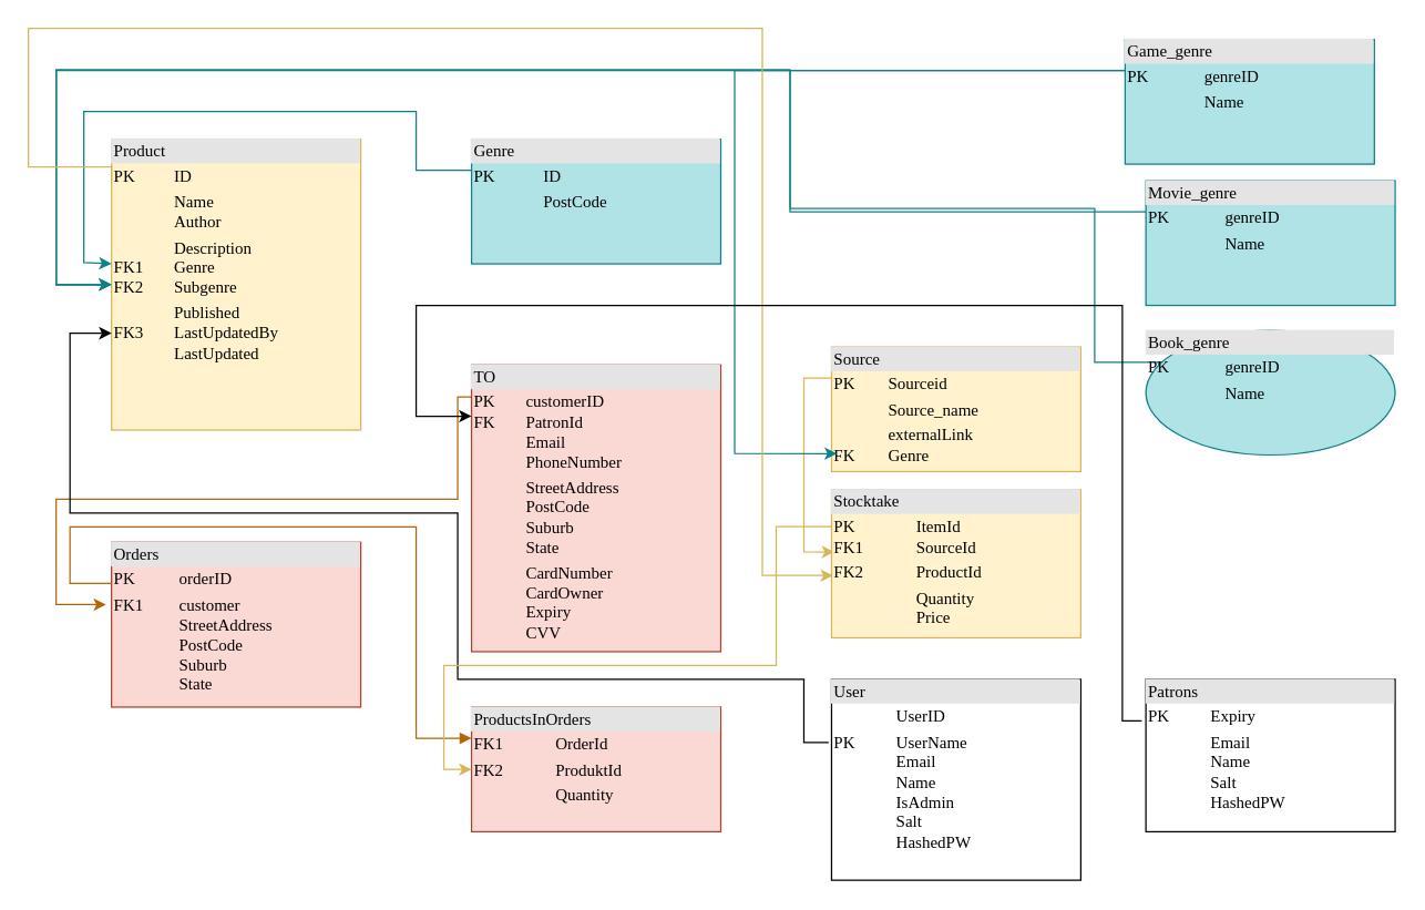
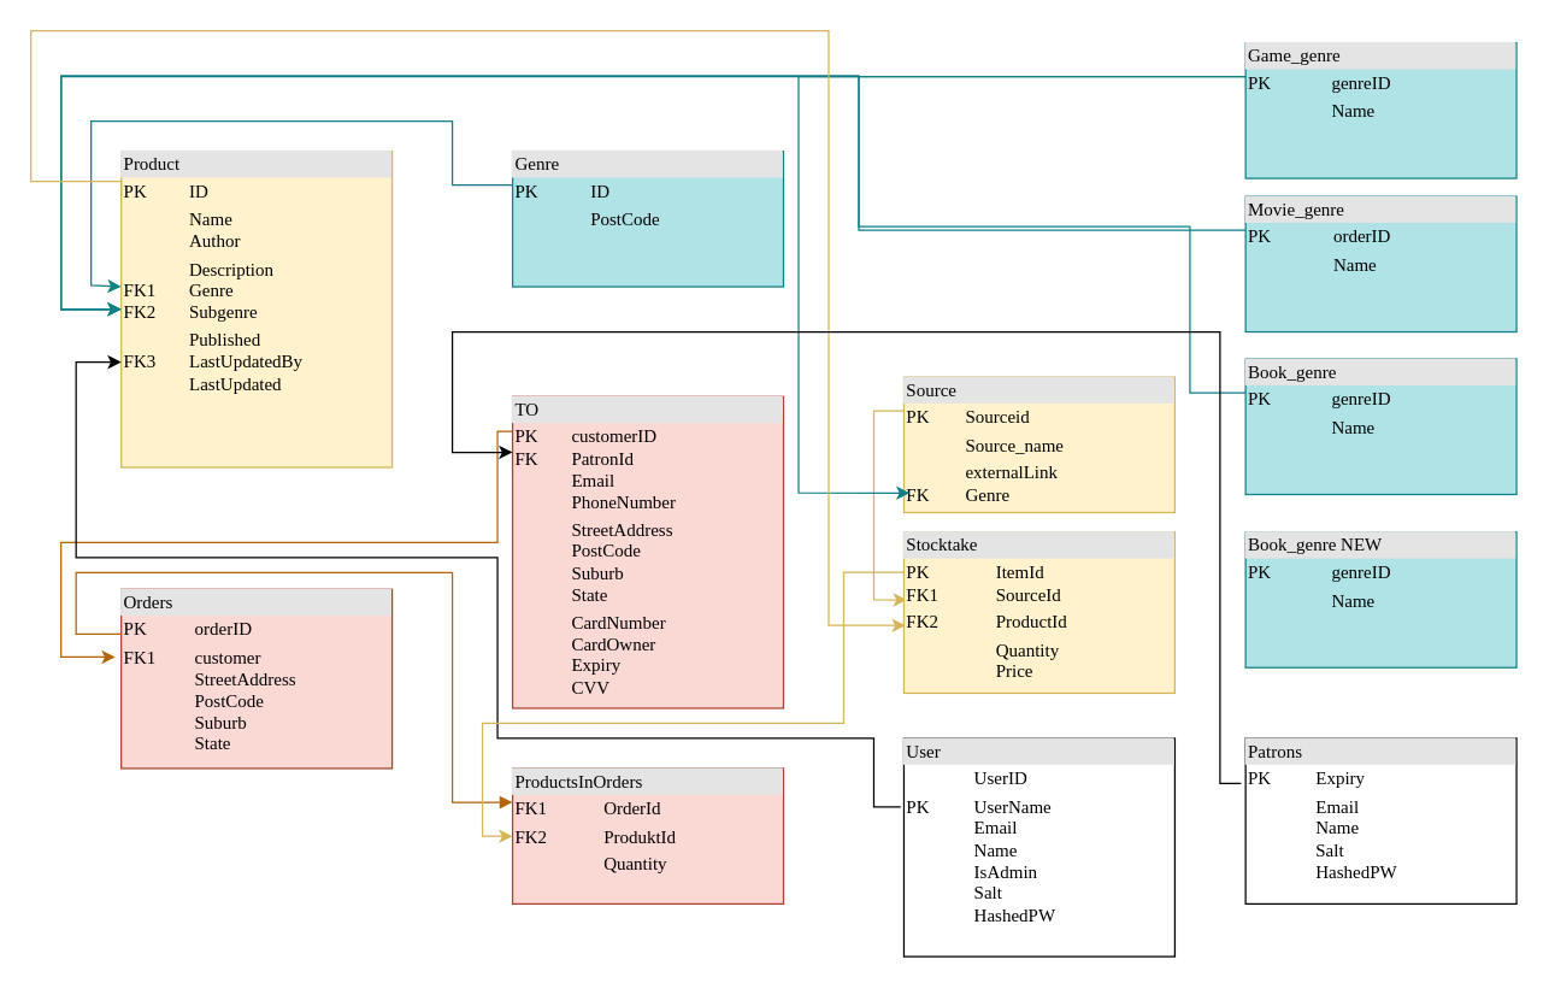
- <mxCell id="16" value="&lt;div style=&quot;box-sizing:border-box;width:100%;background:#e4e4e4;padding:2px;&quot;&gt;Game_genre&lt;/div&gt;&lt;table style=&quot;width:100%;font-size:1em;&quot; cellpadding=&quot;2&quot; cellspacing=&quot;0&quot;&gt;&lt;tbody&gt;&lt;tr&gt;&lt;td&gt;PK&lt;/td&gt;&lt;td&gt;genreID&lt;/td&gt;&lt;/tr&gt;&lt;tr&gt;&lt;td&gt;&lt;br&gt;&lt;/td&gt;&lt;td&gt;Name&lt;/td&gt;&lt;/tr&gt;&lt;tr&gt;&lt;td&gt;&lt;/td&gt;&lt;td&gt;&lt;br&gt;&lt;/td&gt;&lt;/tr&gt;&lt;/tbody&gt;&lt;/table&gt;" style="verticalAlign=top;align=left;overflow=fill;html=1;rounded=0;shadow=0;comic=0;labelBackgroundColor=none;strokeWidth=1;fontFamily=Verdana;fontSize=12;fillColor=#b0e3e6;strokeColor=#0e8088;" parent="1" vertex="1"><mxGeometry x="812" y="28" width="180" height="90" as="geometry" /></mxCell>
+ <mxCell id="16" value="&lt;div style=&quot;box-sizing:border-box;width:100%;background:#e4e4e4;padding:2px;&quot;&gt;Game_genre&lt;/div&gt;&lt;table style=&quot;width:100%;font-size:1em;&quot; cellpadding=&quot;2&quot; cellspacing=&quot;0&quot;&gt;&lt;tbody&gt;&lt;tr&gt;&lt;td&gt;PK&lt;/td&gt;&lt;td&gt;genreID&lt;/td&gt;&lt;/tr&gt;&lt;tr&gt;&lt;td&gt;&lt;br&gt;&lt;/td&gt;&lt;td&gt;Name&lt;/td&gt;&lt;/tr&gt;&lt;tr&gt;&lt;td&gt;&lt;/td&gt;&lt;td&gt;&lt;br&gt;&lt;/td&gt;&lt;/tr&gt;&lt;/tbody&gt;&lt;/table&gt;" style="verticalAlign=top;align=left;overflow=fill;html=1;rounded=0;shadow=0;comic=0;labelBackgroundColor=none;strokeWidth=1;fontFamily=Verdana;fontSize=12;fillColor=#b0e3e6;strokeColor=#0e8088;" parent="1" vertex="1"><mxGeometry x="827" y="28" width="180" height="90" as="geometry" /></mxCell>
- <mxCell id="6" value="&lt;div style=&quot;box-sizing:border-box;width:100%;background:#e4e4e4;padding:2px;&quot;&gt;Movie_genre&lt;/div&gt;&lt;table style=&quot;width:100%;font-size:1em;&quot; cellpadding=&quot;2&quot; cellspacing=&quot;0&quot;&gt;&lt;tbody&gt;&lt;tr&gt;&lt;td&gt;PK&lt;/td&gt;&lt;td&gt;genreID&lt;/td&gt;&lt;/tr&gt;&lt;tr&gt;&lt;td&gt;&lt;br&gt;&lt;/td&gt;&lt;td&gt;Name&lt;/td&gt;&lt;/tr&gt;&lt;tr&gt;&lt;td&gt;&lt;/td&gt;&lt;td&gt;&lt;br&gt;&lt;/td&gt;&lt;/tr&gt;&lt;/tbody&gt;&lt;/table&gt;" style="verticalAlign=top;align=left;overflow=fill;html=1;rounded=0;shadow=0;comic=0;labelBackgroundColor=none;strokeWidth=1;fontFamily=Verdana;fontSize=12;fillColor=#b0e3e6;strokeColor=#0e8088;" parent="1" vertex="1"><mxGeometry x="827" y="130" width="180" height="90" as="geometry" /></mxCell>
+ <mxCell id="6" value="&lt;div style=&quot;box-sizing:border-box;width:100%;background:#e4e4e4;padding:2px;&quot;&gt;Movie_genre&lt;/div&gt;&lt;table style=&quot;width:100%;font-size:1em;&quot; cellpadding=&quot;2&quot; cellspacing=&quot;0&quot;&gt;&lt;tbody&gt;&lt;tr&gt;&lt;td&gt;PK&lt;/td&gt;&lt;td&gt;orderID&lt;/td&gt;&lt;/tr&gt;&lt;tr&gt;&lt;td&gt;&lt;br&gt;&lt;/td&gt;&lt;td&gt;Name&lt;/td&gt;&lt;/tr&gt;&lt;tr&gt;&lt;td&gt;&lt;/td&gt;&lt;td&gt;&lt;br&gt;&lt;/td&gt;&lt;/tr&gt;&lt;/tbody&gt;&lt;/table&gt;" style="verticalAlign=top;align=left;overflow=fill;html=1;rounded=0;shadow=0;comic=0;labelBackgroundColor=none;strokeWidth=1;fontFamily=Verdana;fontSize=12;fillColor=#b0e3e6;strokeColor=#0e8088;" parent="1" vertex="1"><mxGeometry x="827" y="130" width="180" height="90" as="geometry" /></mxCell>
- <mxCell id="18" value="&lt;div style=&quot;box-sizing:border-box;width:100%;background:#e4e4e4;padding:2px;&quot;&gt;Book_genre&lt;/div&gt;&lt;table style=&quot;width:100%;font-size:1em;&quot; cellpadding=&quot;2&quot; cellspacing=&quot;0&quot;&gt;&lt;tbody&gt;&lt;tr&gt;&lt;td&gt;PK&lt;/td&gt;&lt;td&gt;genreID&lt;/td&gt;&lt;/tr&gt;&lt;tr&gt;&lt;td&gt;&lt;br&gt;&lt;/td&gt;&lt;td&gt;Name&lt;/td&gt;&lt;/tr&gt;&lt;tr&gt;&lt;td&gt;&lt;/td&gt;&lt;td&gt;&lt;br&gt;&lt;/td&gt;&lt;/tr&gt;&lt;/tbody&gt;&lt;/table&gt;" style="ellipse;verticalAlign=top;align=left;overflow=fill;html=1;shadow=0;comic=0;labelBackgroundColor=none;strokeWidth=1;fontFamily=Verdana;fontSize=12;fillColor=#b0e3e6;strokeColor=#0e8088;" parent="1" vertex="1"><mxGeometry x="827" y="238" width="180" height="90" as="geometry" /></mxCell>
+ <mxCell id="18" value="&lt;div style=&quot;box-sizing:border-box;width:100%;background:#e4e4e4;padding:2px;&quot;&gt;Book_genre&lt;/div&gt;&lt;table style=&quot;width:100%;font-size:1em;&quot; cellpadding=&quot;2&quot; cellspacing=&quot;0&quot;&gt;&lt;tbody&gt;&lt;tr&gt;&lt;td&gt;PK&lt;/td&gt;&lt;td&gt;genreID&lt;/td&gt;&lt;/tr&gt;&lt;tr&gt;&lt;td&gt;&lt;br&gt;&lt;/td&gt;&lt;td&gt;Name&lt;/td&gt;&lt;/tr&gt;&lt;tr&gt;&lt;td&gt;&lt;/td&gt;&lt;td&gt;&lt;br&gt;&lt;/td&gt;&lt;/tr&gt;&lt;/tbody&gt;&lt;/table&gt;" style="verticalAlign=top;align=left;overflow=fill;html=1;rounded=0;shadow=0;comic=0;labelBackgroundColor=none;strokeWidth=1;fontFamily=Verdana;fontSize=12;fillColor=#b0e3e6;strokeColor=#0e8088;" parent="1" vertex="1"><mxGeometry x="827" y="238" width="180" height="90" as="geometry" /></mxCell>
+ <mxCell id="21" value="&lt;div style=&quot;box-sizing:border-box;width:100%;background:#e4e4e4;padding:2px;&quot;&gt;Book_genre NEW&lt;/div&gt;&lt;table style=&quot;width:100%;font-size:1em;&quot; cellpadding=&quot;2&quot; cellspacing=&quot;0&quot;&gt;&lt;tbody&gt;&lt;tr&gt;&lt;td&gt;PK&lt;/td&gt;&lt;td&gt;genreID&lt;/td&gt;&lt;/tr&gt;&lt;tr&gt;&lt;td&gt;&lt;br&gt;&lt;/td&gt;&lt;td&gt;Name&lt;/td&gt;&lt;/tr&gt;&lt;tr&gt;&lt;td&gt;&lt;/td&gt;&lt;td&gt;&lt;br&gt;&lt;/td&gt;&lt;/tr&gt;&lt;/tbody&gt;&lt;/table&gt;" style="verticalAlign=top;align=left;overflow=fill;html=1;rounded=0;shadow=0;comic=0;labelBackgroundColor=none;strokeWidth=1;fontFamily=Verdana;fontSize=12;fillColor=#b0e3e6;strokeColor=#0e8088;" parent="1" vertex="1"><mxGeometry x="827" y="353" width="180" height="90" as="geometry" /></mxCell>
